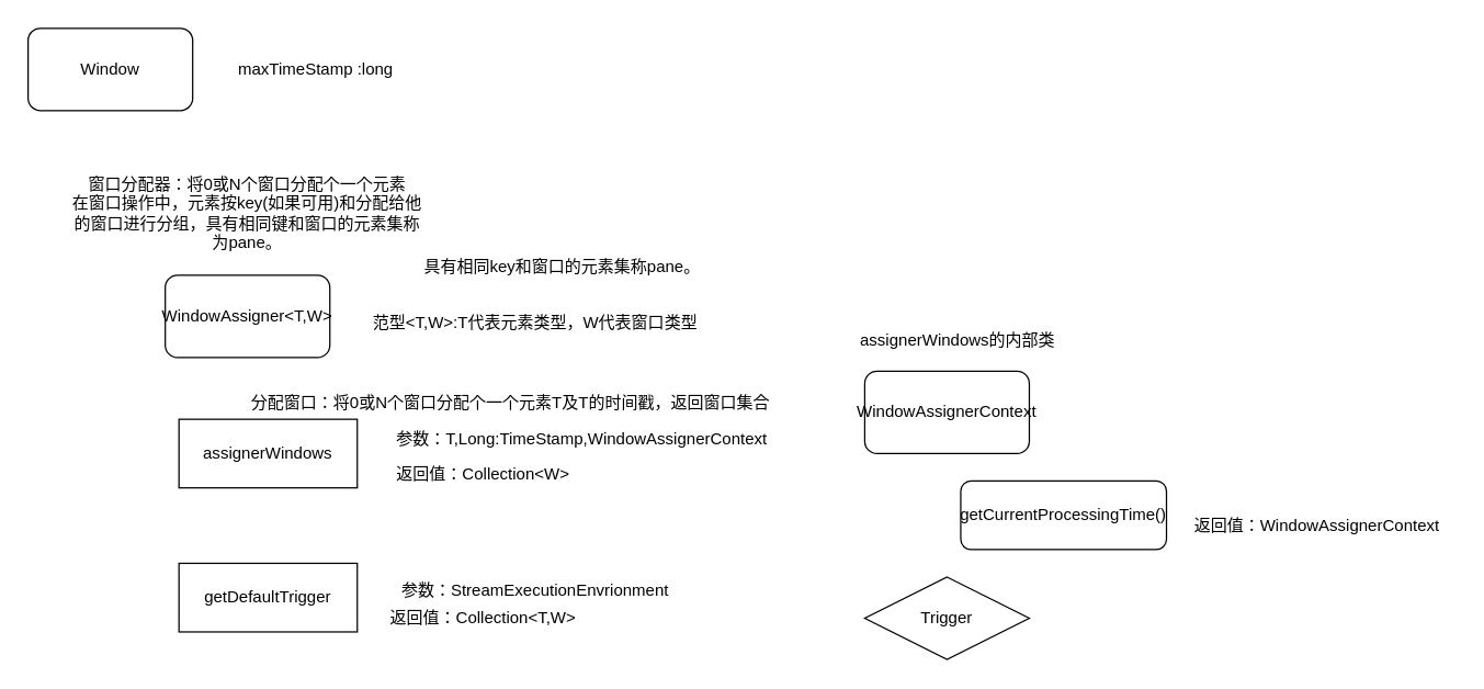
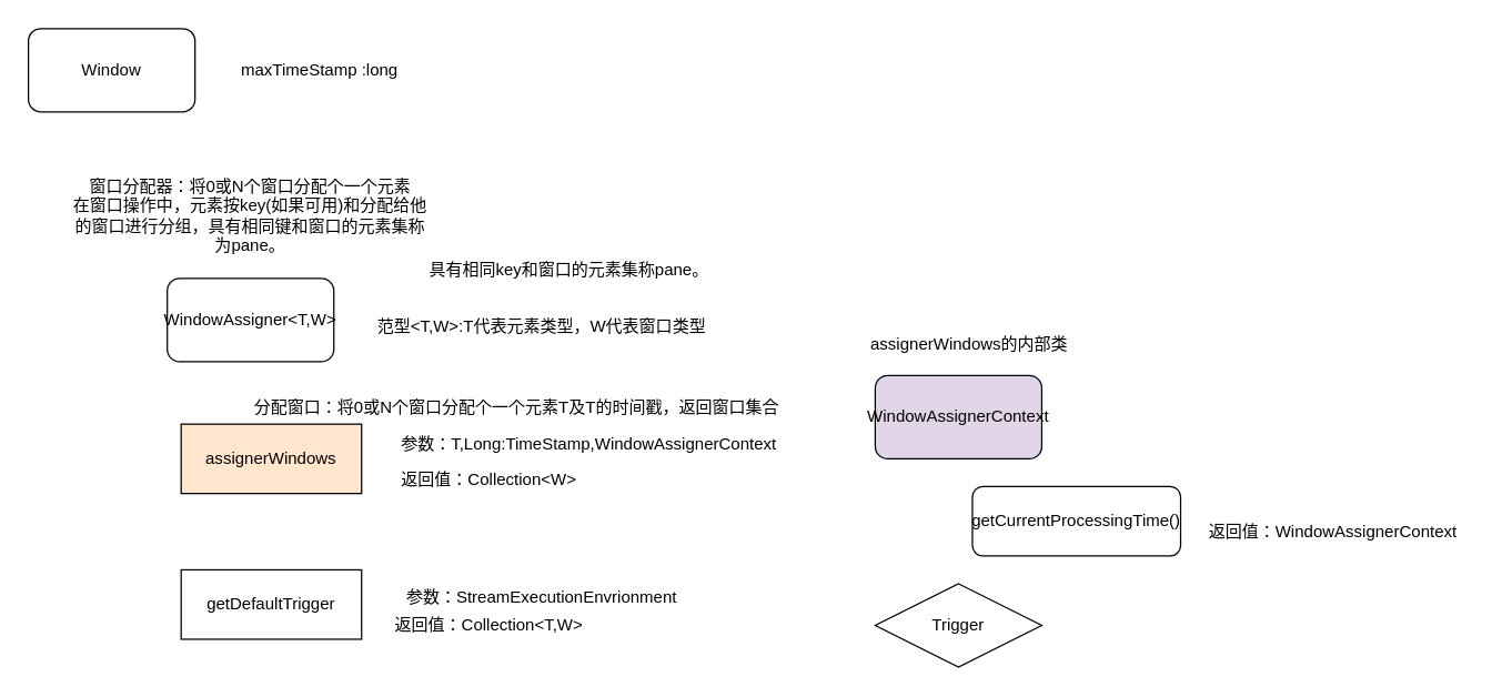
- <mxCell id="14" value="WindowAssignerContext" style="rounded=1;whiteSpace=wrap;html=1;" vertex="1" parent="1"><mxGeometry x="630" y="270" width="120" height="60" as="geometry" /></mxCell>
+ <mxCell id="14" value="WindowAssignerContext" style="rounded=1;whiteSpace=wrap;html=1;fillColor=#e1d5e7;" vertex="1" parent="1"><mxGeometry x="630" y="270" width="120" height="60" as="geometry" /></mxCell>
- <mxCell id="7" value="assignerWindows" style="rounded=0;whiteSpace=wrap;html=1;" vertex="1" parent="1"><mxGeometry x="130" y="305" width="130" height="50" as="geometry" /></mxCell>
+ <mxCell id="7" value="assignerWindows" style="rounded=0;whiteSpace=wrap;html=1;fillColor=#ffe6cc;" vertex="1" parent="1"><mxGeometry x="130" y="305" width="130" height="50" as="geometry" /></mxCell>
